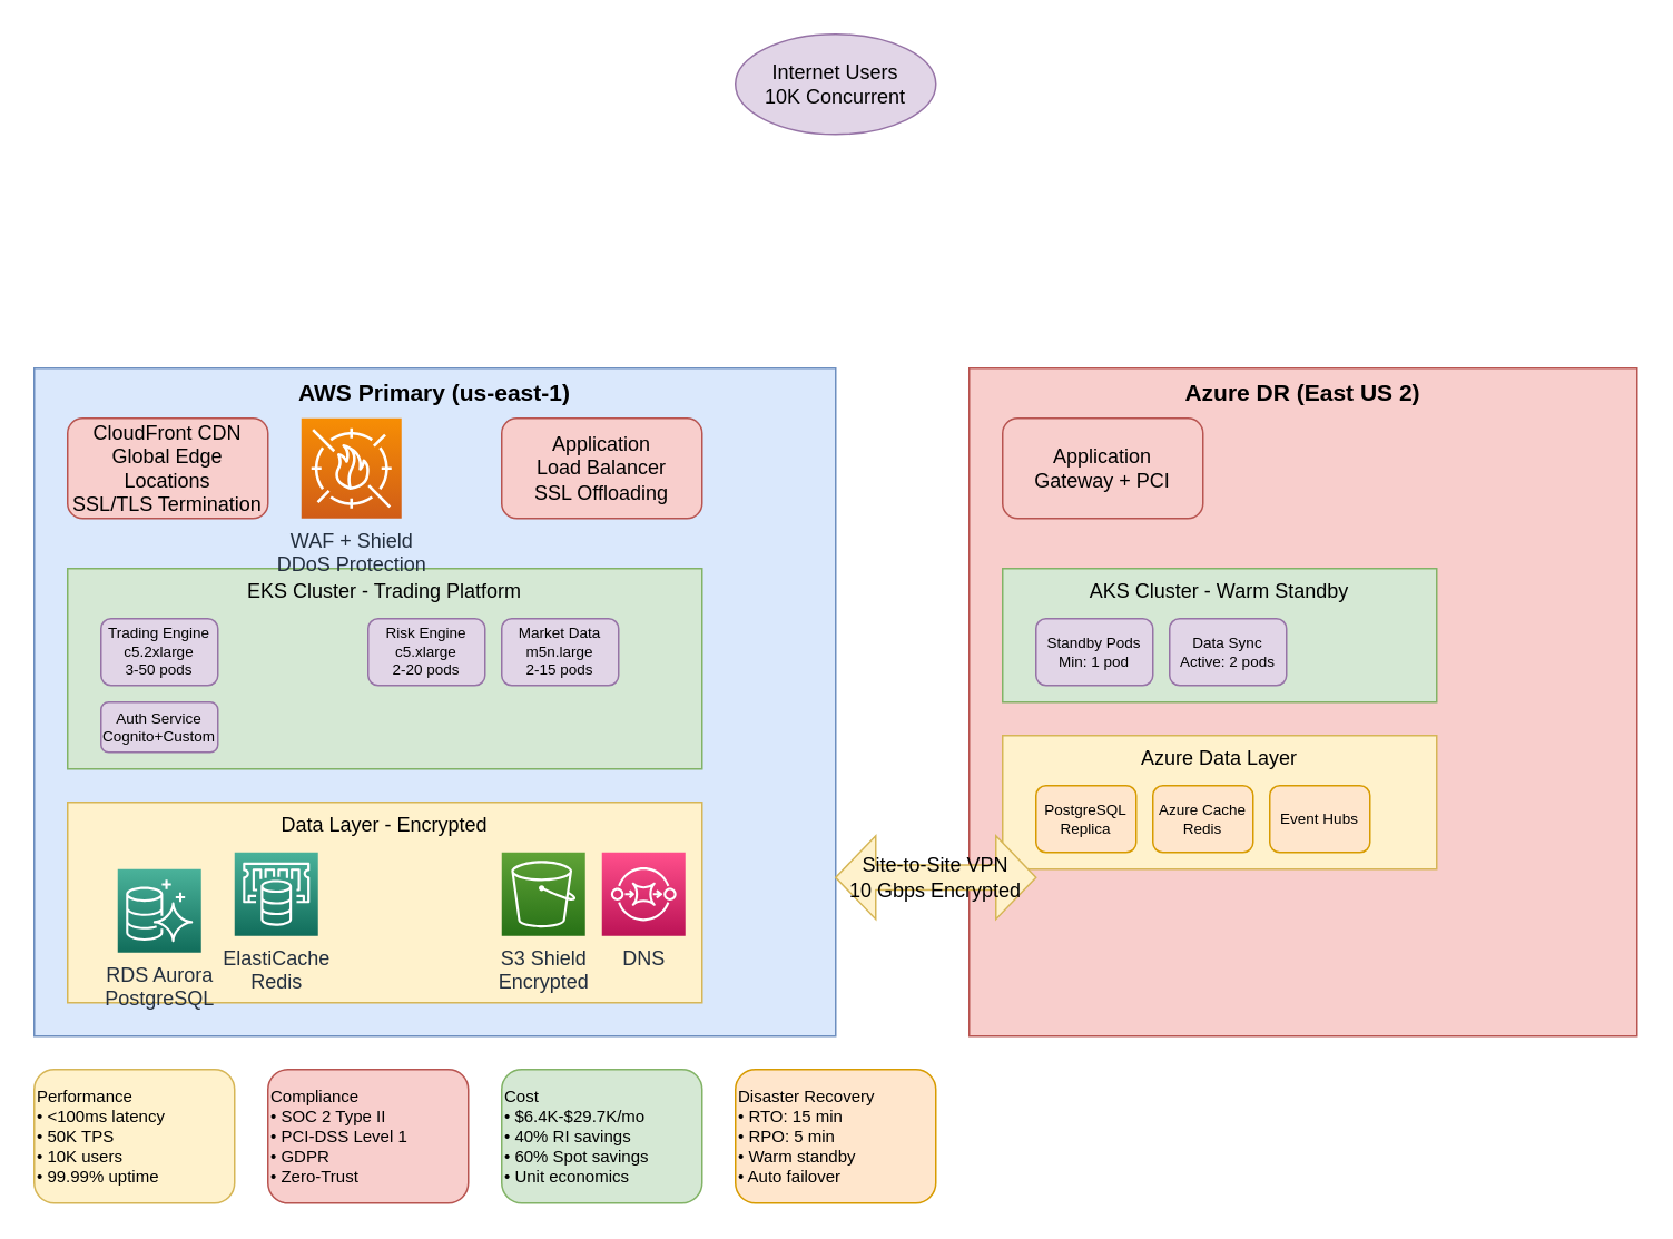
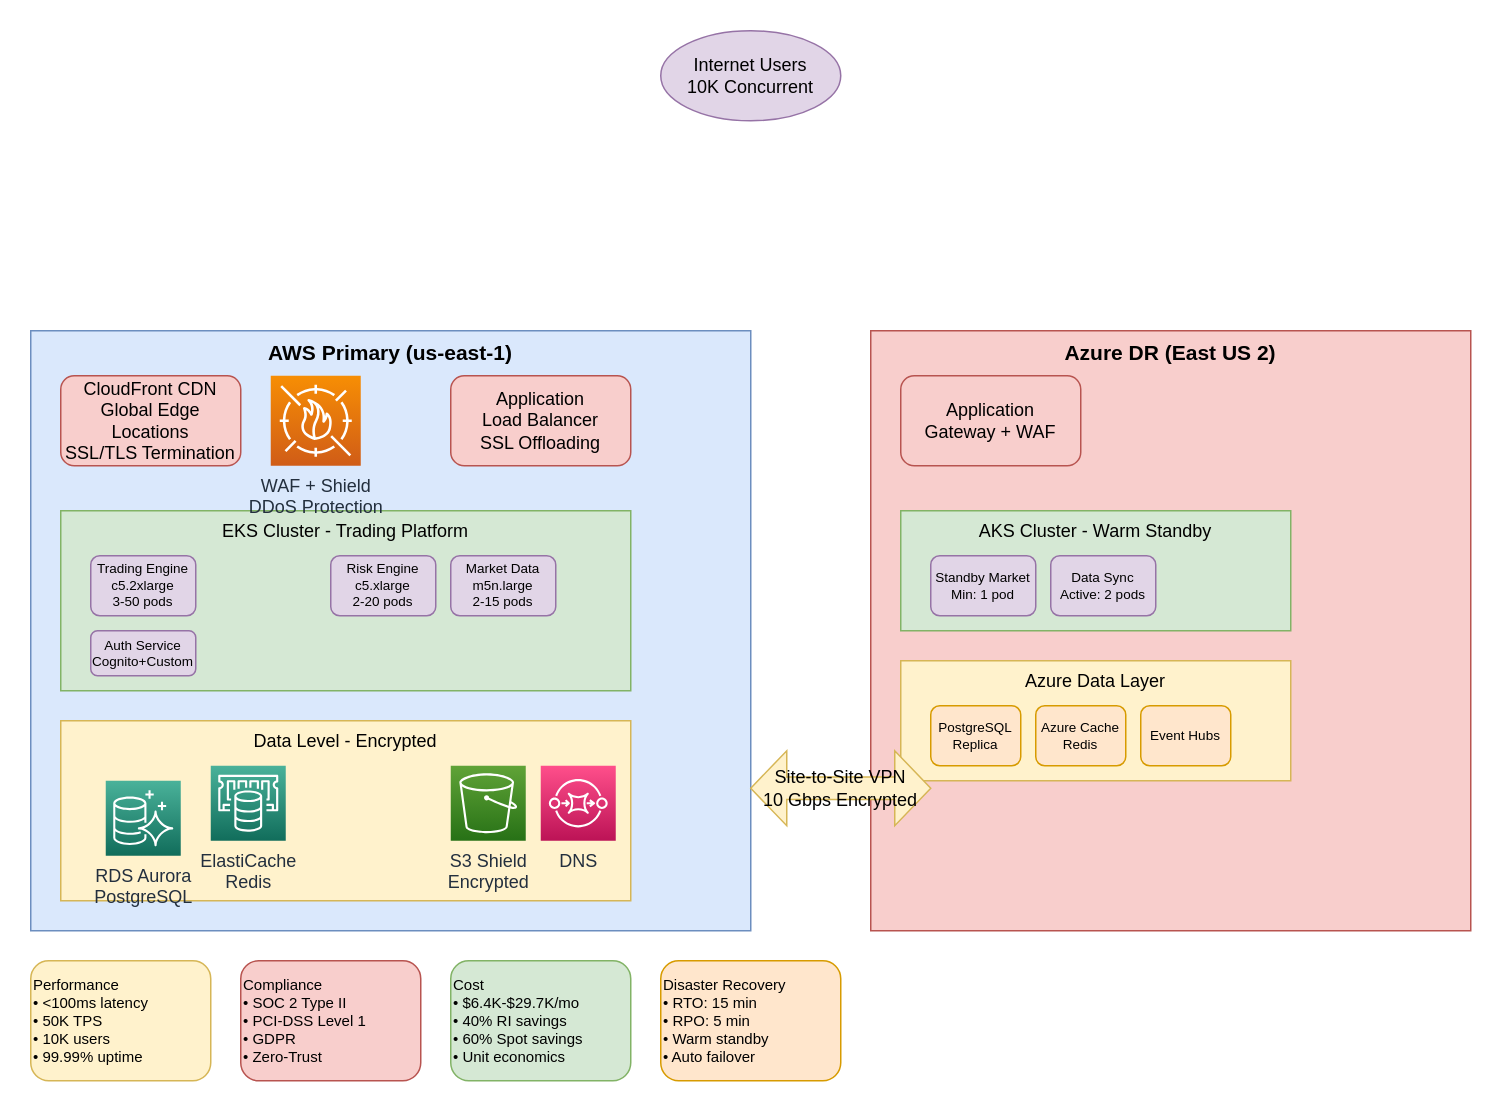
- <mxCell id="18" value="Application&#10;Gateway + PCI" style="rounded=1;whiteSpace=wrap;html=1;fillColor=#f8cecc;strokeColor=#b85450;" vertex="1" parent="1"><mxGeometry x="600" y="250" width="120" height="60" as="geometry" /></mxCell>
+ <mxCell id="18" value="Application&#10;Gateway + WAF" style="rounded=1;whiteSpace=wrap;html=1;fillColor=#f8cecc;strokeColor=#b85450;" vertex="1" parent="1"><mxGeometry x="600" y="250" width="120" height="60" as="geometry" /></mxCell>
- <mxCell id="20" value="Standby Pods&#10;Min: 1 pod" style="rounded=1;whiteSpace=wrap;html=1;fillColor=#e1d5e7;strokeColor=#9673a6;fontSize=9;" vertex="1" parent="1"><mxGeometry x="620" y="370" width="70" height="40" as="geometry" /></mxCell>
+ <mxCell id="20" value="Standby Market&#10;Min: 1 pod" style="rounded=1;whiteSpace=wrap;html=1;fillColor=#e1d5e7;strokeColor=#9673a6;fontSize=9;" vertex="1" parent="1"><mxGeometry x="620" y="370" width="70" height="40" as="geometry" /></mxCell>
- <mxCell id="12" value="Data Layer - Encrypted" style="rounded=0;whiteSpace=wrap;html=1;fillColor=#fff2cc;strokeColor=#d6b656;verticalAlign=top;" vertex="1" parent="1"><mxGeometry x="40" y="480" width="380" height="120" as="geometry" /></mxCell>
+ <mxCell id="12" value="Data Level - Encrypted" style="rounded=0;whiteSpace=wrap;html=1;fillColor=#fff2cc;strokeColor=#d6b656;verticalAlign=top;" vertex="1" parent="1"><mxGeometry x="40" y="480" width="380" height="120" as="geometry" /></mxCell>
